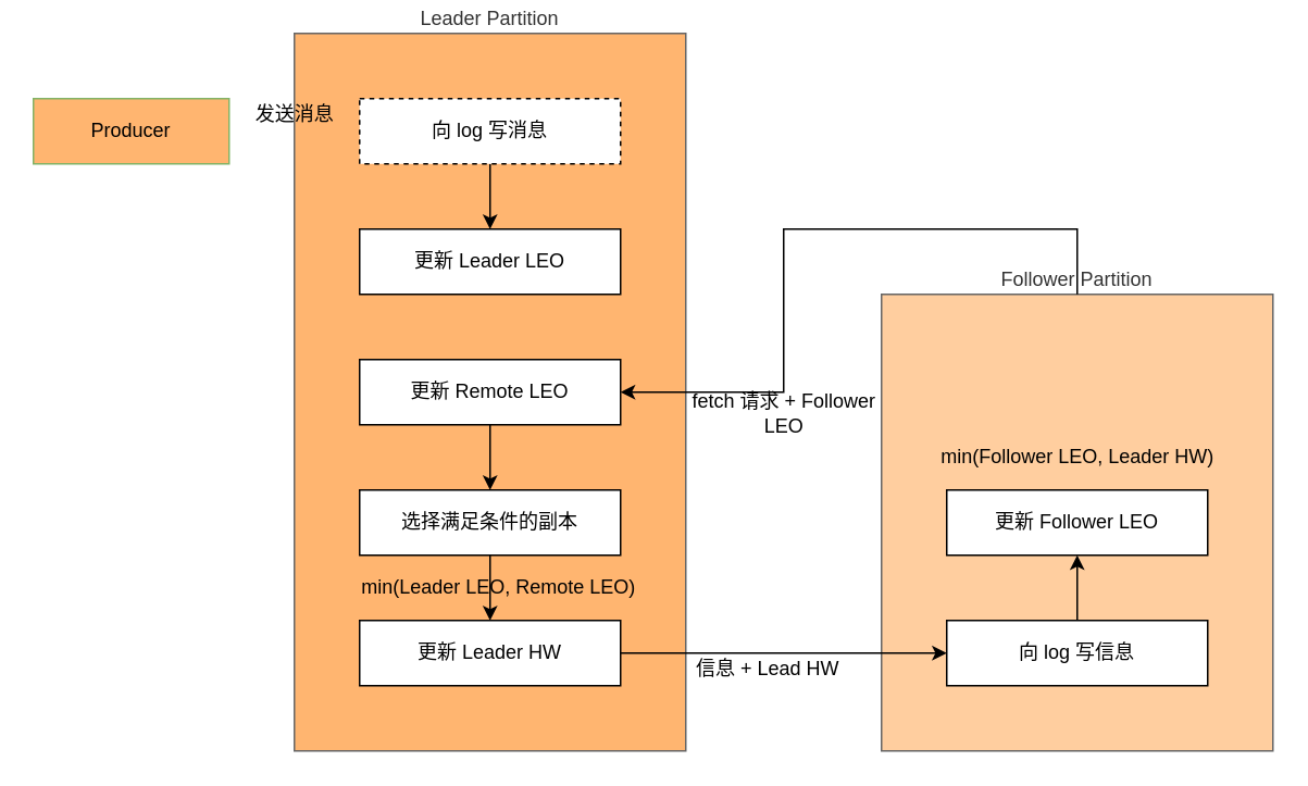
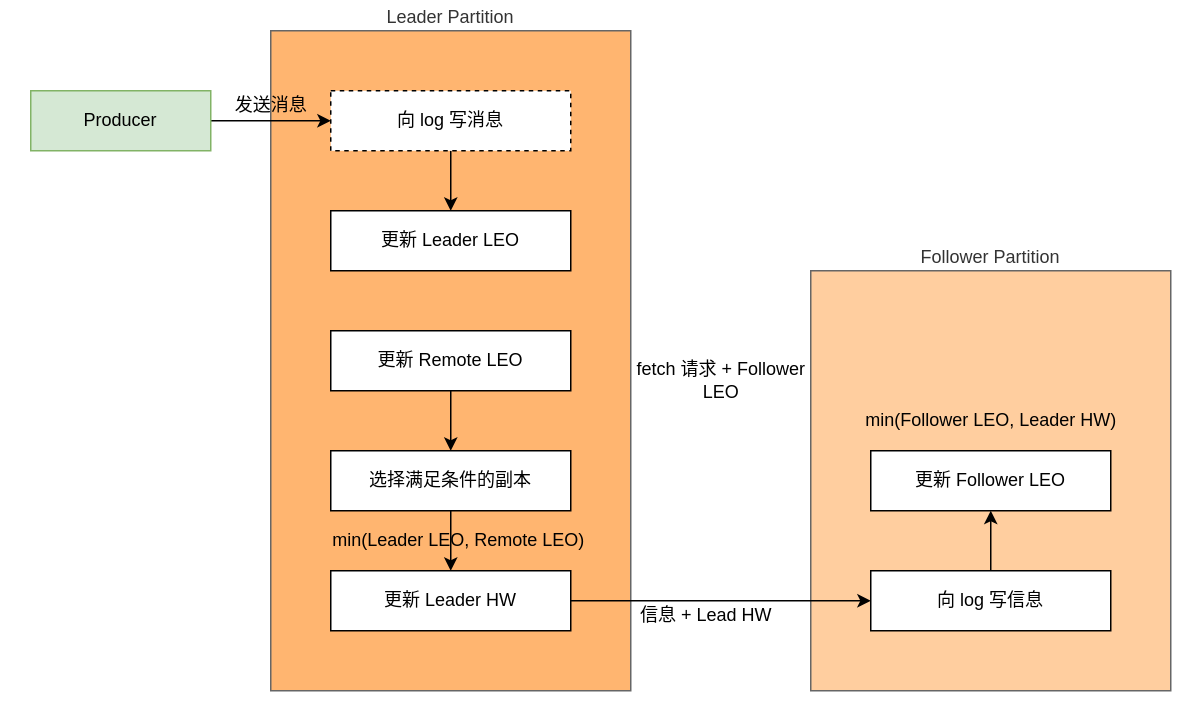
- <mxCell id="6" value="Producer" style="rounded=0;whiteSpace=wrap;html=1;fillColor=#ffb570;strokeColor=#82b366;" vertex="1" parent="1"><mxGeometry x="20" y="60" width="120" height="40" as="geometry" /></mxCell>
+ <mxCell id="6" value="Producer" style="rounded=0;whiteSpace=wrap;html=1;fillColor=#d5e8d4;strokeColor=#82b366;" vertex="1" parent="1"><mxGeometry x="20" y="60" width="120" height="40" as="geometry" /></mxCell>
+ <mxCell id="5" style="edgeStyle=orthogonalEdgeStyle;rounded=0;orthogonalLoop=1;jettySize=auto;html=1;entryX=0;entryY=0.5;entryDx=0;entryDy=0;" edge="1" parent="1" source="6" target="4"><mxGeometry relative="1" as="geometry" /></mxCell>
- <mxCell id="10" style="edgeStyle=orthogonalEdgeStyle;rounded=0;orthogonalLoop=1;jettySize=auto;html=1;entryX=1;entryY=0.5;entryDx=0;entryDy=0;" edge="1" parent="1" source="9" target="12"><mxGeometry relative="1" as="geometry"><mxPoint x="450" y="80" as="sourcePoint" /><Array as="points"><mxPoint x="660" y="140" /><mxPoint x="480" y="140" /><mxPoint x="480" y="240" /></Array></mxGeometry></mxCell>
